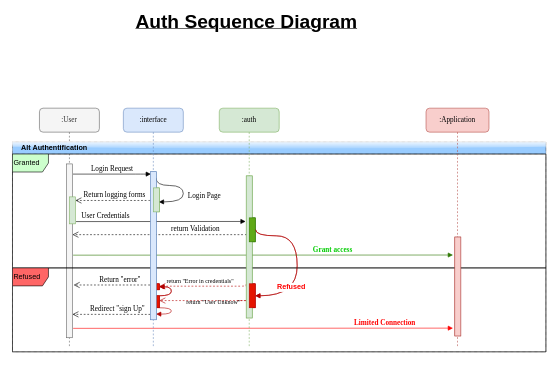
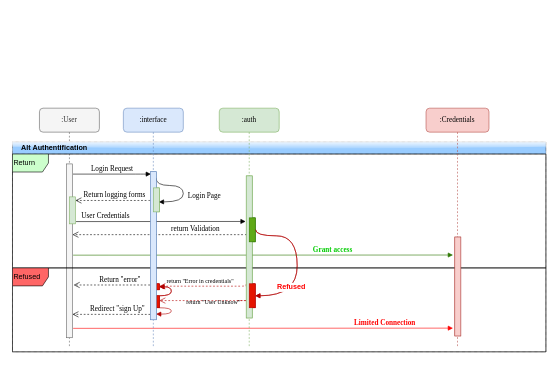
- <mxCell id="45" value="&lt;b&gt;&lt;u&gt;&lt;font style=&quot;font-size: 32px&quot;&gt;Auth Sequence Diagram&lt;/font&gt;&lt;/u&gt;&lt;/b&gt;" style="text;html=1;align=center;verticalAlign=middle;resizable=0;points=[];;autosize=1;" vertex="1" parent="1"><mxGeometry x="215" y="20" width="390" height="30" as="geometry" /></mxCell>
- <mxCell id="43" value=":Application" style="shape=umlLifeline;perimeter=lifelinePerimeter;whiteSpace=wrap;html=1;container=1;collapsible=0;recursiveResize=0;outlineConnect=0;rounded=1;shadow=0;comic=0;labelBackgroundColor=none;strokeWidth=1;fontFamily=Verdana;fontSize=12;align=center;fillColor=#f8cecc;strokeColor=#b85450;" vertex="1" parent="1"><mxGeometry x="710" y="180" width="105" height="400" as="geometry" /></mxCell>
+ <mxCell id="43" value=":Credentials" style="shape=umlLifeline;perimeter=lifelinePerimeter;whiteSpace=wrap;html=1;container=1;collapsible=0;recursiveResize=0;outlineConnect=0;rounded=1;shadow=0;comic=0;labelBackgroundColor=none;strokeWidth=1;fontFamily=Verdana;fontSize=12;align=center;fillColor=#f8cecc;strokeColor=#b85450;" vertex="1" parent="1"><mxGeometry x="710" y="180" width="105" height="400" as="geometry" /></mxCell>
- <mxCell id="29" value="Granted" style="shape=umlFrame;whiteSpace=wrap;html=1;glass=1;strokeColor=#000000;fillColor=#CCFFCC;gradientColor=none;align=left;" vertex="1" parent="28"><mxGeometry y="20" width="890" height="190" as="geometry" /></mxCell>
+ <mxCell id="29" value="Return" style="shape=umlFrame;whiteSpace=wrap;html=1;glass=1;strokeColor=#000000;fillColor=#CCFFCC;gradientColor=none;align=left;" vertex="1" parent="28"><mxGeometry y="20" width="890" height="190" as="geometry" /></mxCell>
